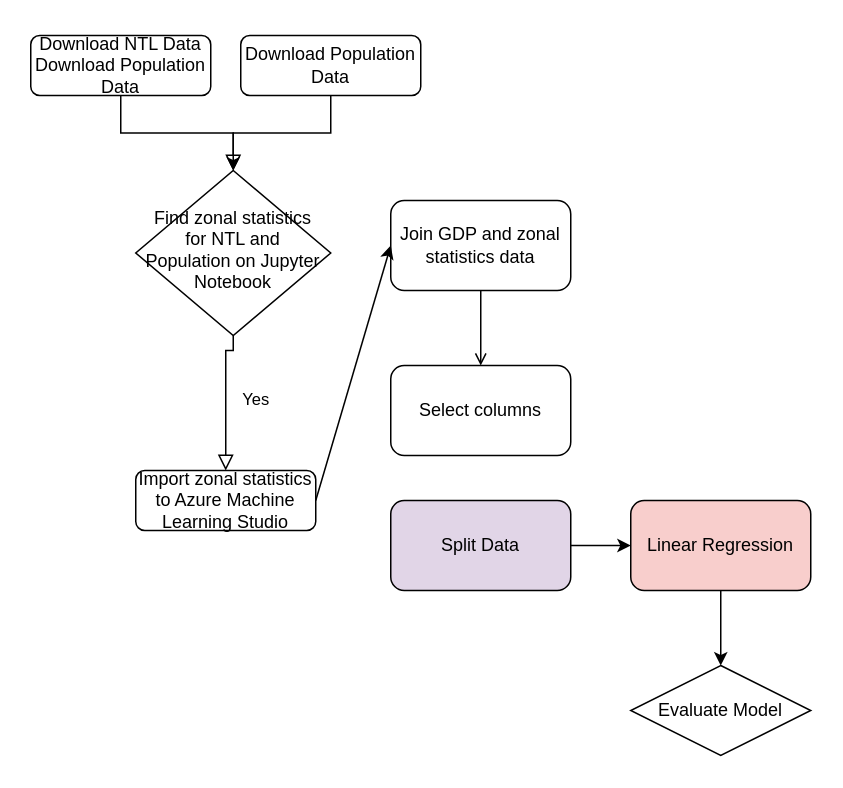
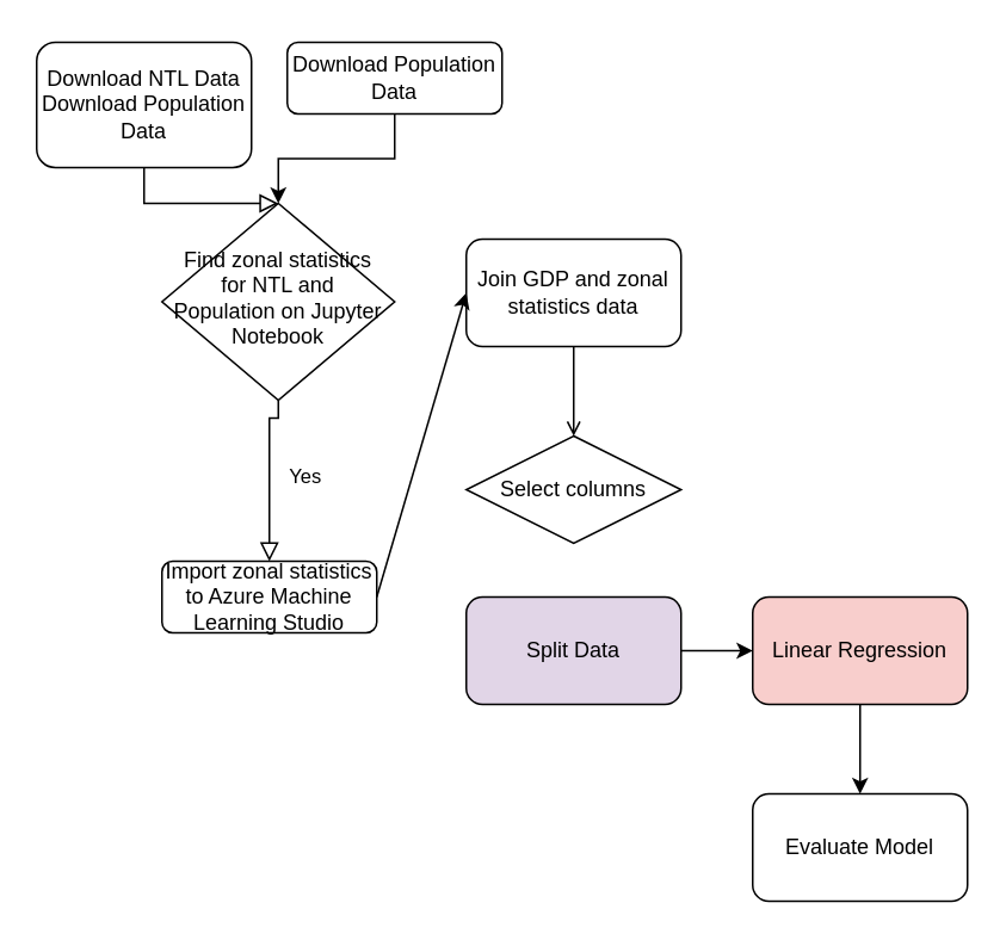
- <mxCell id="3" value="Download NTL Data&lt;br&gt;Download Population Data" style="rounded=1;whiteSpace=wrap;html=1;fontSize=12;glass=0;strokeWidth=1;shadow=0;" parent="1" vertex="1"><mxGeometry x="20" y="20" width="120" height="40" as="geometry" /></mxCell>
+ <mxCell id="3" value="Download NTL Data&lt;br&gt;Download Population Data" style="rounded=1;whiteSpace=wrap;html=1;fontSize=12;glass=0;strokeWidth=1;shadow=0;" parent="1" vertex="1"><mxGeometry x="20" y="20" width="120" height="70" as="geometry" /></mxCell>
- <mxCell id="12" value="Select columns" style="rounded=1;whiteSpace=wrap;html=1;" parent="1" vertex="1"><mxGeometry x="260" y="240" width="120" height="60" as="geometry" /></mxCell>
+ <mxCell id="12" value="Select columns" style="rhombus;whiteSpace=wrap;html=1;" parent="1" vertex="1"><mxGeometry x="260" y="240" width="120" height="60" as="geometry" /></mxCell>
- <mxCell id="17" value="Evaluate Model" style="rhombus;whiteSpace=wrap;html=1;" parent="1" vertex="1"><mxGeometry x="420" y="440" width="120" height="60" as="geometry" /></mxCell>
+ <mxCell id="17" value="Evaluate Model" style="rounded=1;whiteSpace=wrap;html=1;" parent="1" vertex="1"><mxGeometry x="420" y="440" width="120" height="60" as="geometry" /></mxCell>
